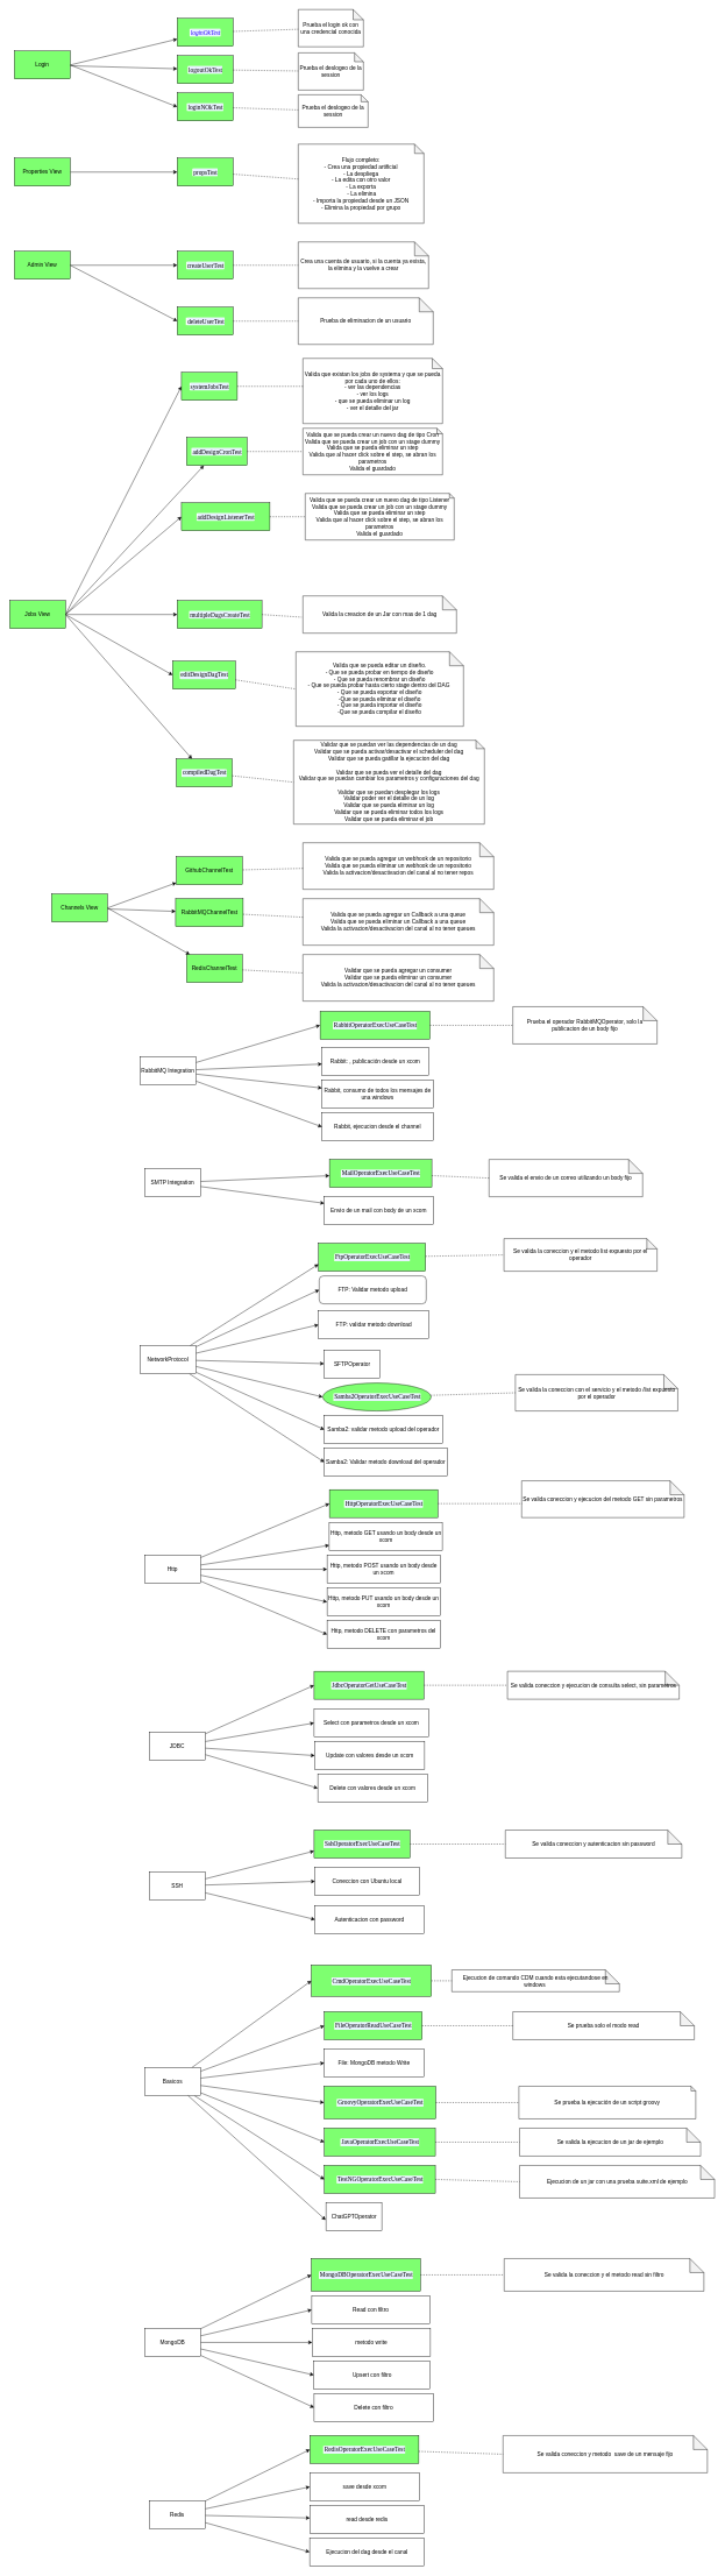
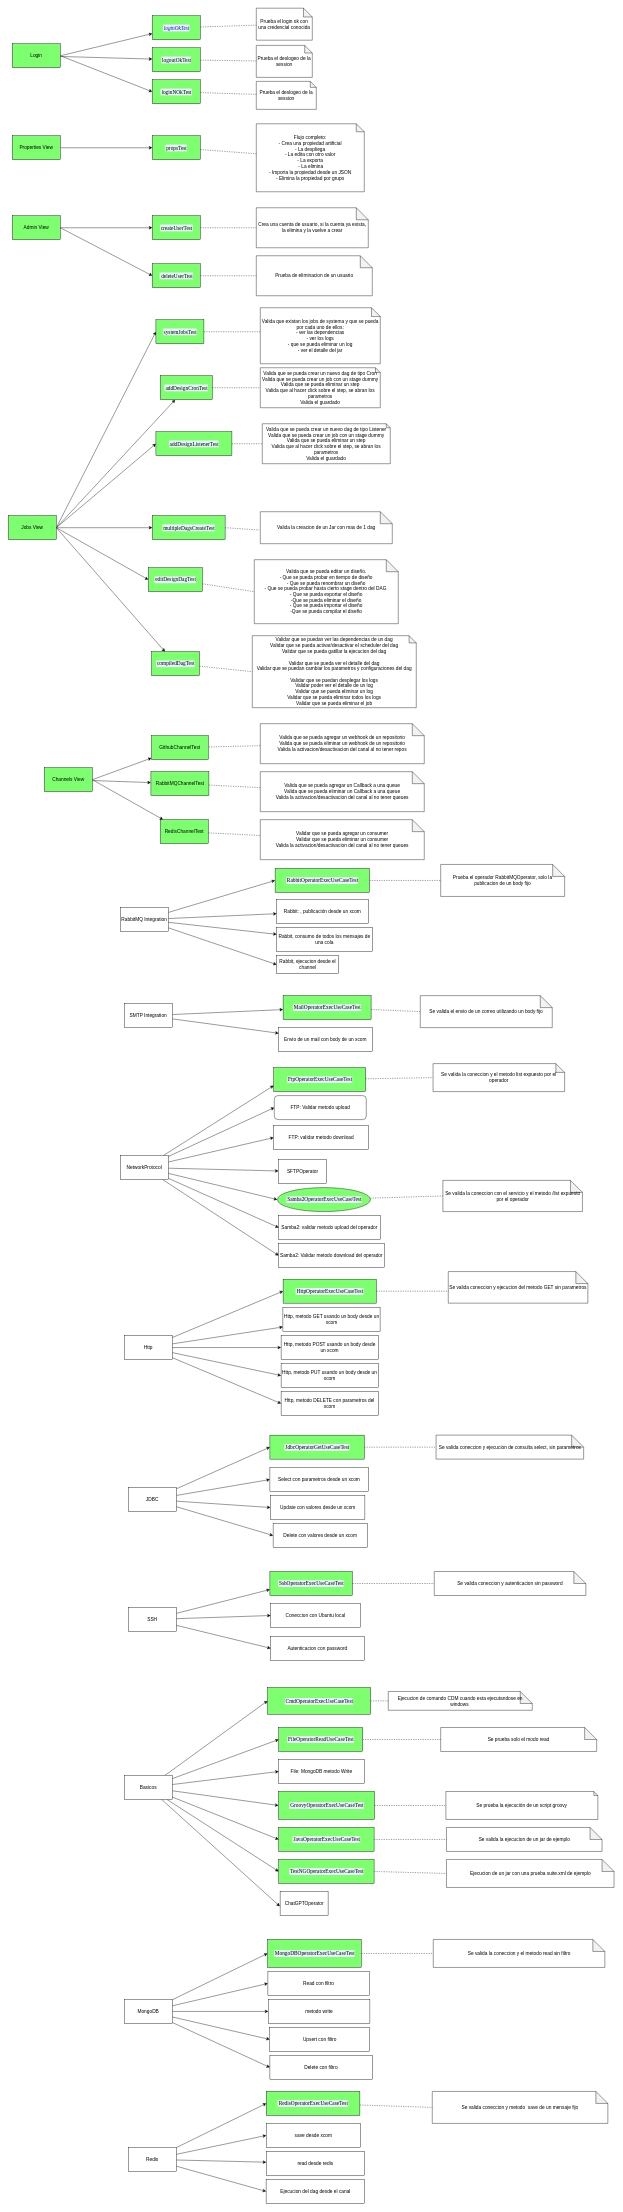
- <mxCell id="112" value="Rabbit, consumo de todos los mensajes de una windows" style="rounded=0;whiteSpace=wrap;html=1;" parent="1" vertex="1"><mxGeometry x="691" y="2319" width="239" height="60" as="geometry" /></mxCell>
+ <mxCell id="112" value="Rabbit, consumo de todos los mensajes de una cola" style="rounded=0;whiteSpace=wrap;html=1;" parent="1" vertex="1"><mxGeometry x="691" y="2319" width="239" height="60" as="geometry" /></mxCell>
- <mxCell id="113" value="Rabbit, ejecucion desde el channel" style="rounded=0;whiteSpace=wrap;html=1;" parent="1" vertex="1"><mxGeometry x="691" y="2389" width="239" height="60" as="geometry" /></mxCell>
+ <mxCell id="113" value="Rabbit, ejecucion desde el channel" style="rounded=0;whiteSpace=wrap;html=1;" parent="1" vertex="1"><mxGeometry x="691" y="2389" width="155" height="45" as="geometry" /></mxCell>
